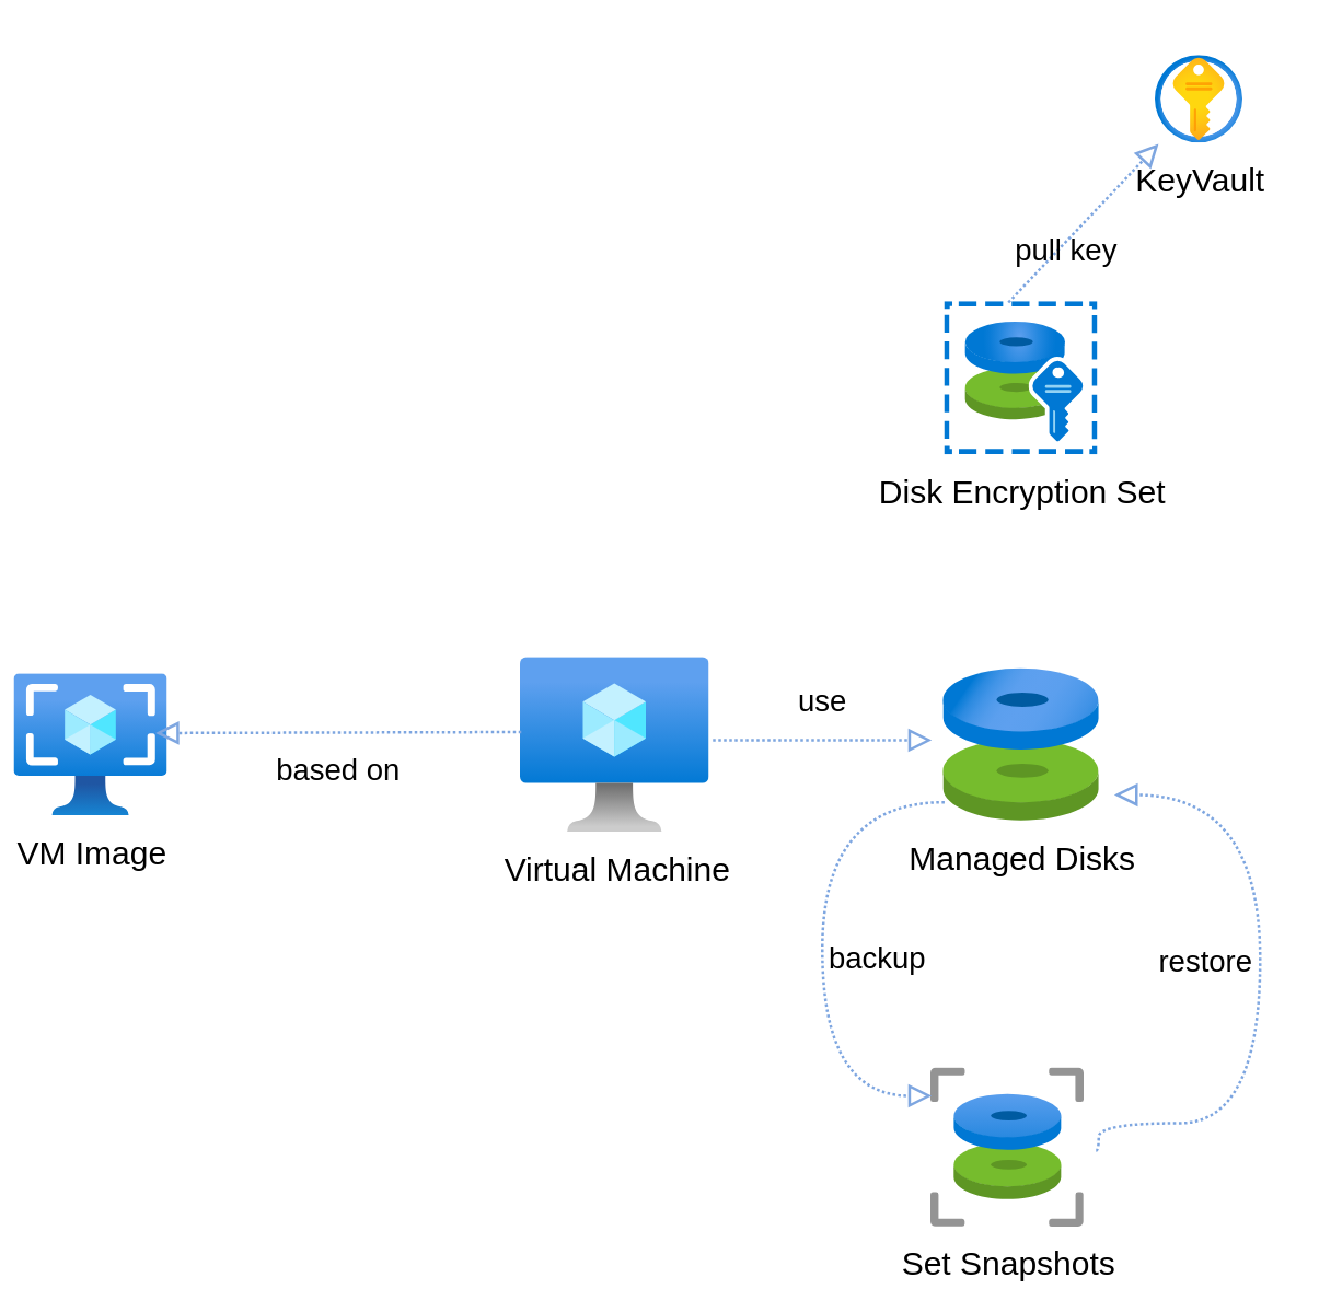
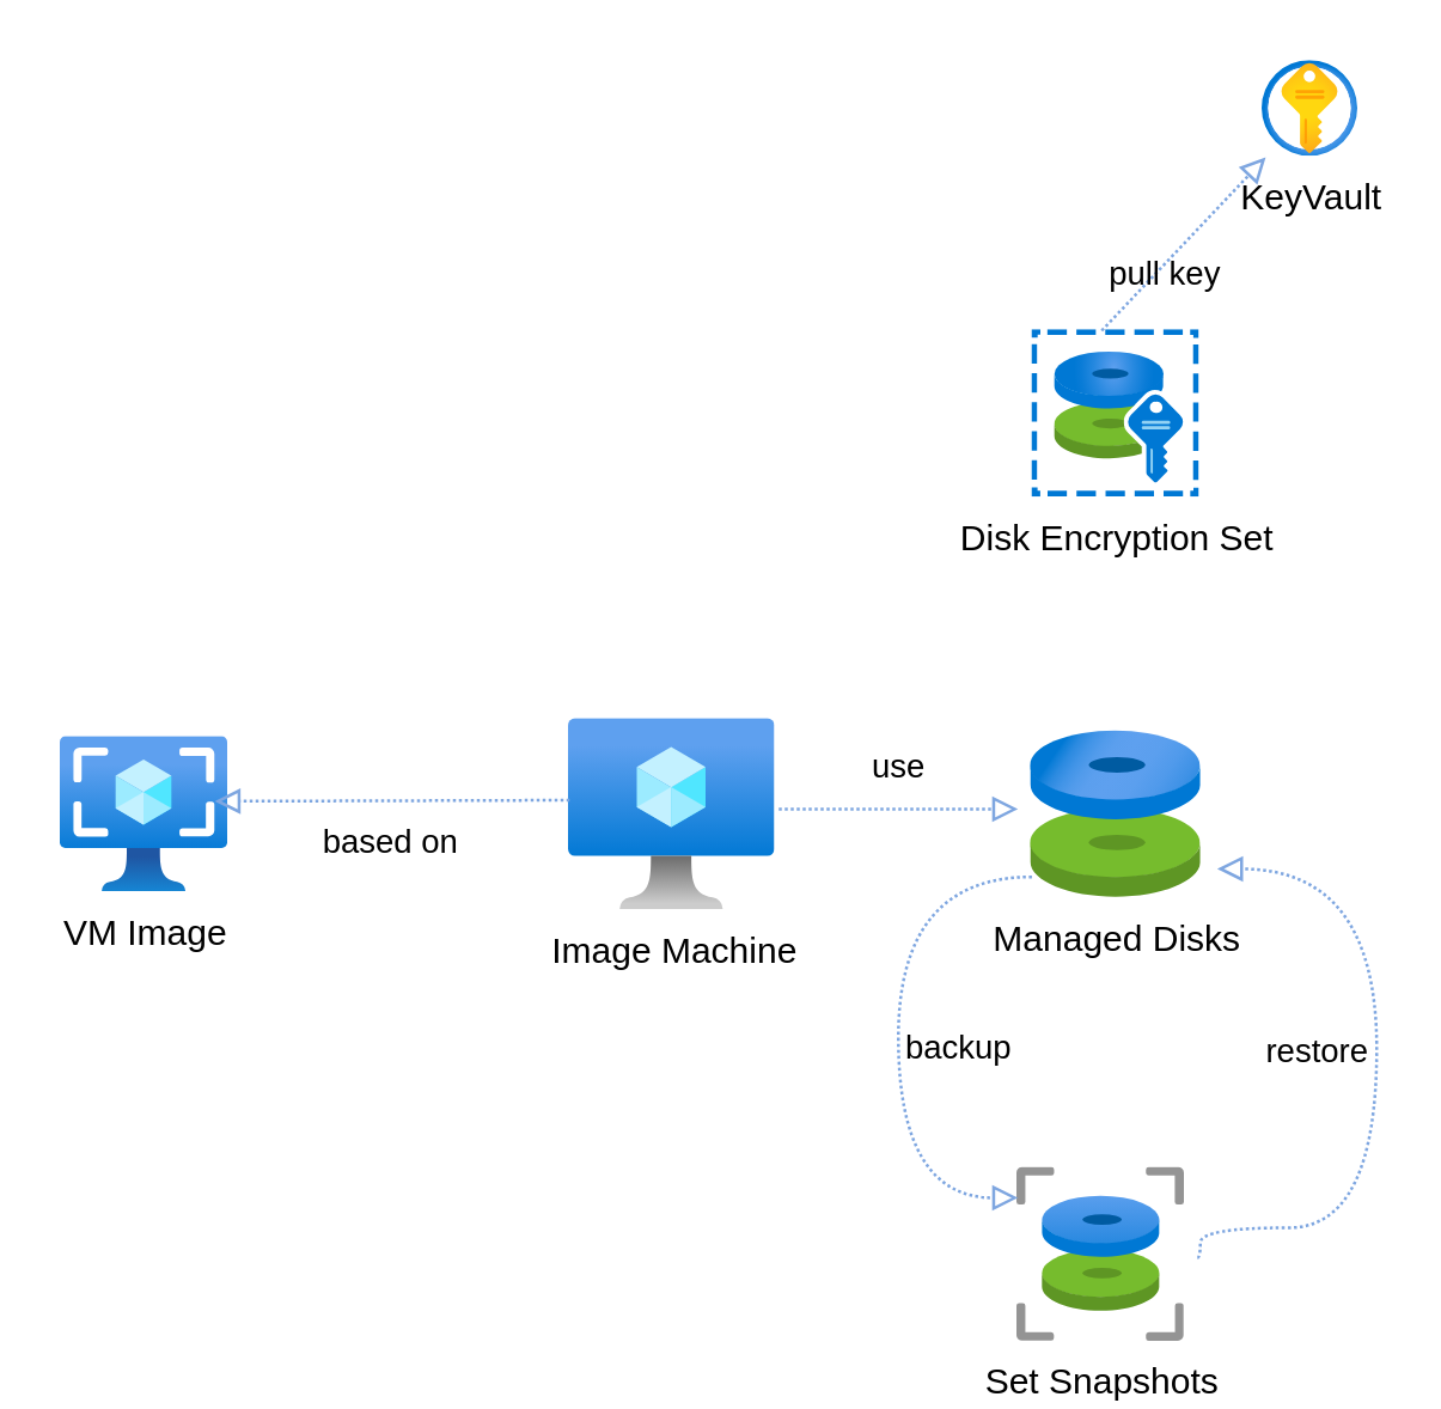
- <mxCell id="5" value="VM Image" style="aspect=fixed;html=1;points=[];align=center;image;fontSize=12;image=img/lib/azure2/compute/Images.svg;labelBackgroundColor=none;" vertex="1" parent="1"><mxGeometry x="5" y="246.035" width="56" height="51.93" as="geometry" /></mxCell>
+ <mxCell id="5" value="VM Image" style="aspect=fixed;html=1;points=[];align=center;image;fontSize=12;image=img/lib/azure2/compute/Images.svg;labelBackgroundColor=none;" vertex="1" parent="1"><mxGeometry x="20" y="246.035" width="56" height="51.93" as="geometry" /></mxCell>
- <mxCell id="2" value="Virtual Machine" style="aspect=fixed;html=1;points=[];align=center;image;fontSize=12;image=img/lib/azure2/compute/Virtual_Machine.svg;labelBackgroundColor=none;" vertex="1" parent="1"><mxGeometry x="190" y="240" width="69" height="64" as="geometry" /></mxCell>
+ <mxCell id="2" value="Image Machine" style="aspect=fixed;html=1;points=[];align=center;image;fontSize=12;image=img/lib/azure2/compute/Virtual_Machine.svg;labelBackgroundColor=none;" vertex="1" parent="1"><mxGeometry x="190" y="240" width="69" height="64" as="geometry" /></mxCell>
